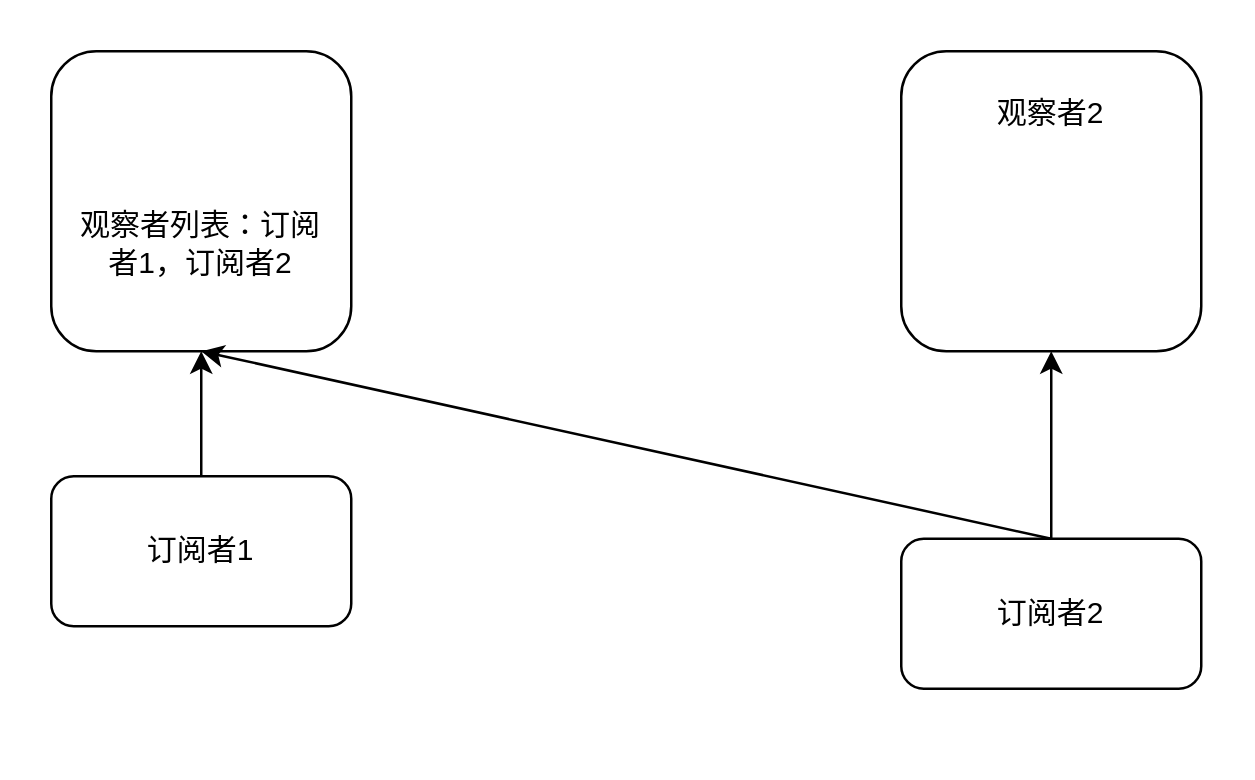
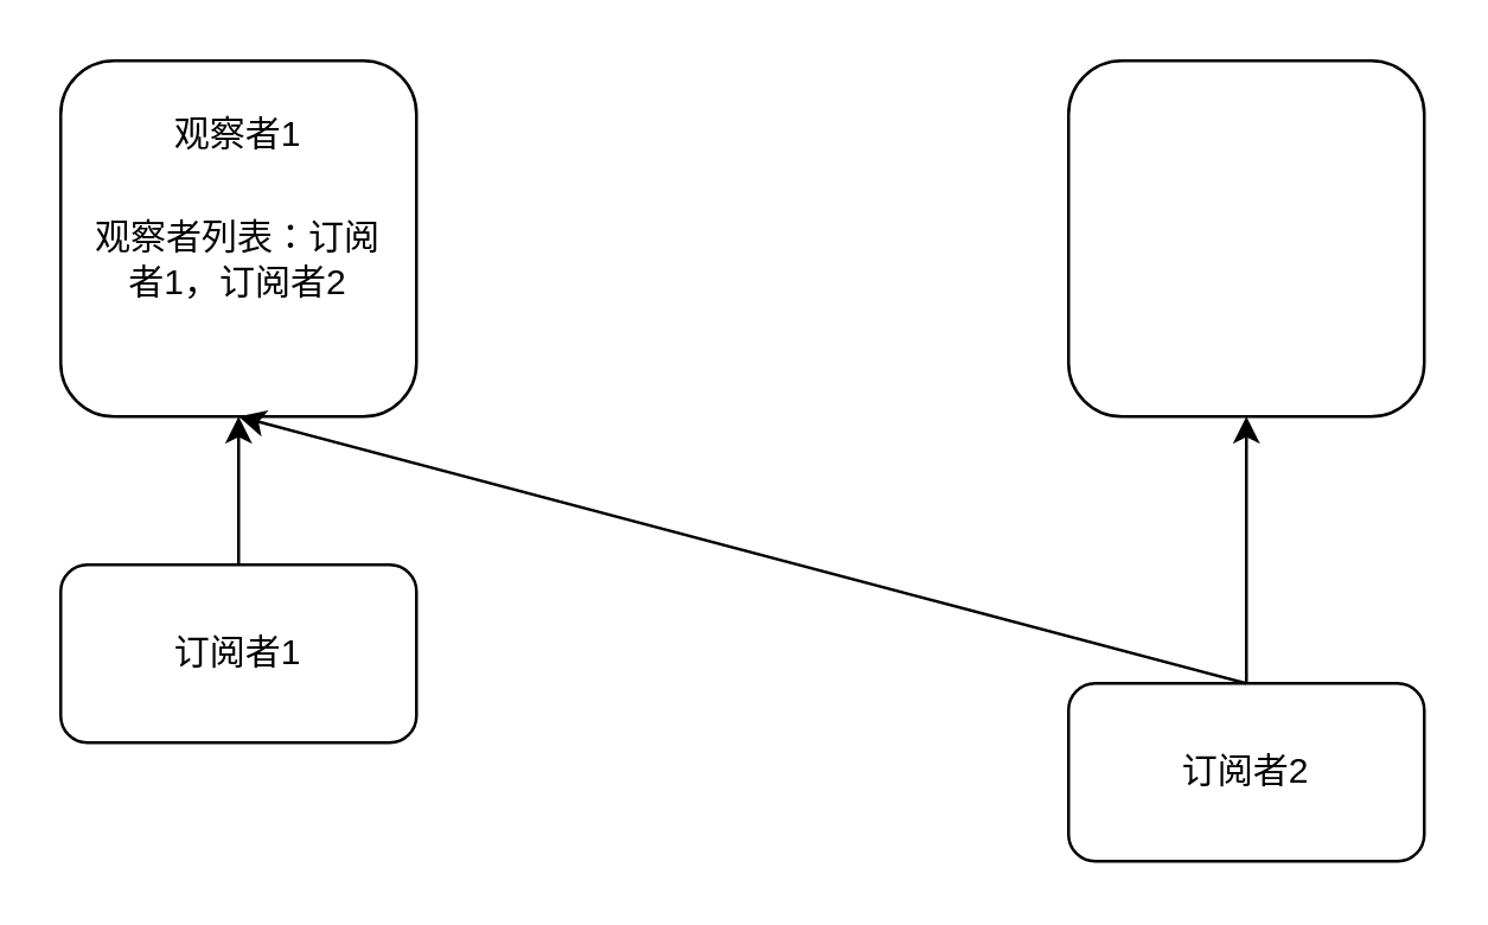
+ <mxCell id="9" value="观察者1" style="text;html=1;strokeColor=none;fillColor=none;align=center;verticalAlign=middle;whiteSpace=wrap;rounded=0;" vertex="1" parent="1"><mxGeometry x="50" y="30" width="60" height="30" as="geometry" /></mxCell>
- <mxCell id="10" value="观察者2" style="text;html=1;strokeColor=none;fillColor=none;align=center;verticalAlign=middle;whiteSpace=wrap;rounded=0;" vertex="1" parent="1"><mxGeometry x="390" y="30" width="60" height="30" as="geometry" /></mxCell>
- <mxCell id="11" value="观察者列表：订阅者1，订阅者2" style="text;html=1;strokeColor=none;fillColor=none;align=center;verticalAlign=middle;whiteSpace=wrap;rounded=0;" vertex="1" parent="1"><mxGeometry x="30" y="82" width="100" height="30" as="geometry" /></mxCell>
+ <mxCell id="11" value="观察者列表：订阅者1，订阅者2" style="text;html=1;strokeColor=none;fillColor=none;align=center;verticalAlign=middle;whiteSpace=wrap;rounded=0;" vertex="1" parent="1"><mxGeometry x="30" y="72" width="100" height="30" as="geometry" /></mxCell>
- <mxCell id="4" value="&lt;span&gt;订阅者2&lt;/span&gt;" style="rounded=1;whiteSpace=wrap;html=1;" vertex="1" parent="1"><mxGeometry x="360" y="215" width="120" height="60" as="geometry" /></mxCell>
+ <mxCell id="4" value="&lt;span&gt;订阅者2&lt;/span&gt;" style="rounded=1;whiteSpace=wrap;html=1;" vertex="1" parent="1"><mxGeometry x="360" y="230" width="120" height="60" as="geometry" /></mxCell>
